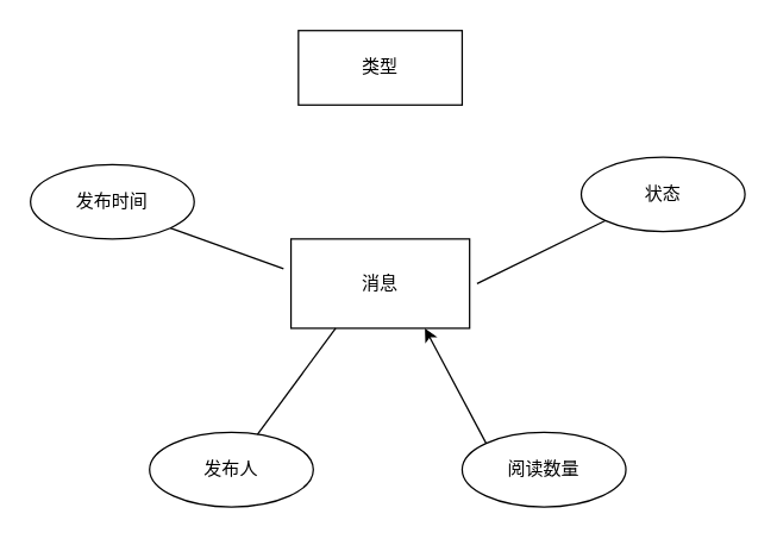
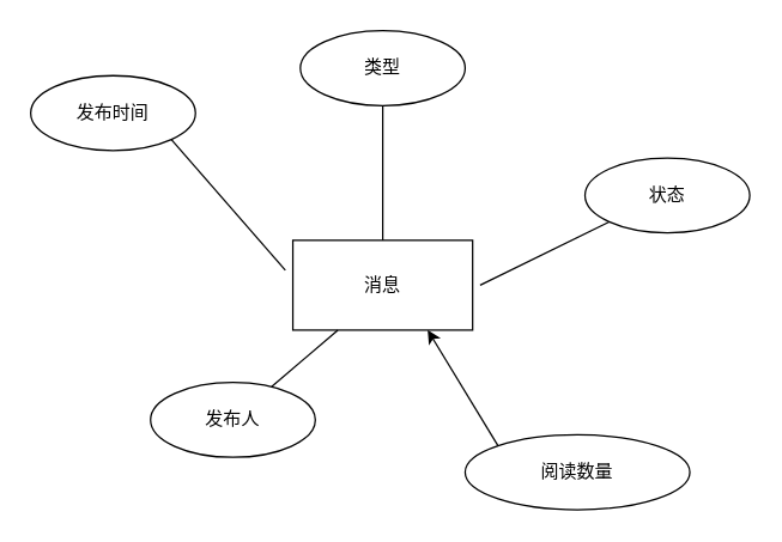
- <mxCell id="3" value="类型" style="whiteSpace=wrap;html=1;rounded=0;" vertex="1" parent="1"><mxGeometry x="200" y="20" width="110" height="50" as="geometry" /></mxCell>
+ <mxCell id="3" value="类型" style="ellipse;whiteSpace=wrap;html=1;" vertex="1" parent="1"><mxGeometry x="200" y="20" width="110" height="50" as="geometry" /></mxCell>
+ <mxCell id="8" value="" style="endArrow=none;html=1;entryX=0.5;entryY=1;entryDx=0;entryDy=0;exitX=0.5;exitY=0;exitDx=0;exitDy=0;" edge="1" parent="1" source="2" target="3"><mxGeometry width="50" height="50" relative="1" as="geometry"><mxPoint x="20" y="410" as="sourcePoint" /><mxPoint x="70" y="360" as="targetPoint" /></mxGeometry></mxCell>
- <mxCell id="4" value="发布时间" style="ellipse;whiteSpace=wrap;html=1;" vertex="1" parent="1"><mxGeometry x="20" y="110" width="110" height="50" as="geometry" /></mxCell>
+ <mxCell id="4" value="发布时间" style="ellipse;whiteSpace=wrap;html=1;" vertex="1" parent="1"><mxGeometry x="20" y="50" width="110" height="50" as="geometry" /></mxCell>
- <mxCell id="5" value="发布人" style="ellipse;whiteSpace=wrap;html=1;" vertex="1" parent="1"><mxGeometry x="100" y="290" width="110" height="50" as="geometry" /></mxCell>
+ <mxCell id="5" value="发布人" style="ellipse;whiteSpace=wrap;html=1;" vertex="1" parent="1"><mxGeometry x="100" y="255" width="110" height="50" as="geometry" /></mxCell>
- <mxCell id="6" value="阅读数量" style="ellipse;whiteSpace=wrap;html=1;" vertex="1" parent="1"><mxGeometry x="310" y="290" width="110" height="50" as="geometry" /></mxCell>
+ <mxCell id="6" value="阅读数量" style="ellipse;whiteSpace=wrap;html=1;" vertex="1" parent="1"><mxGeometry x="310" y="290" width="150" height="50" as="geometry" /></mxCell>
